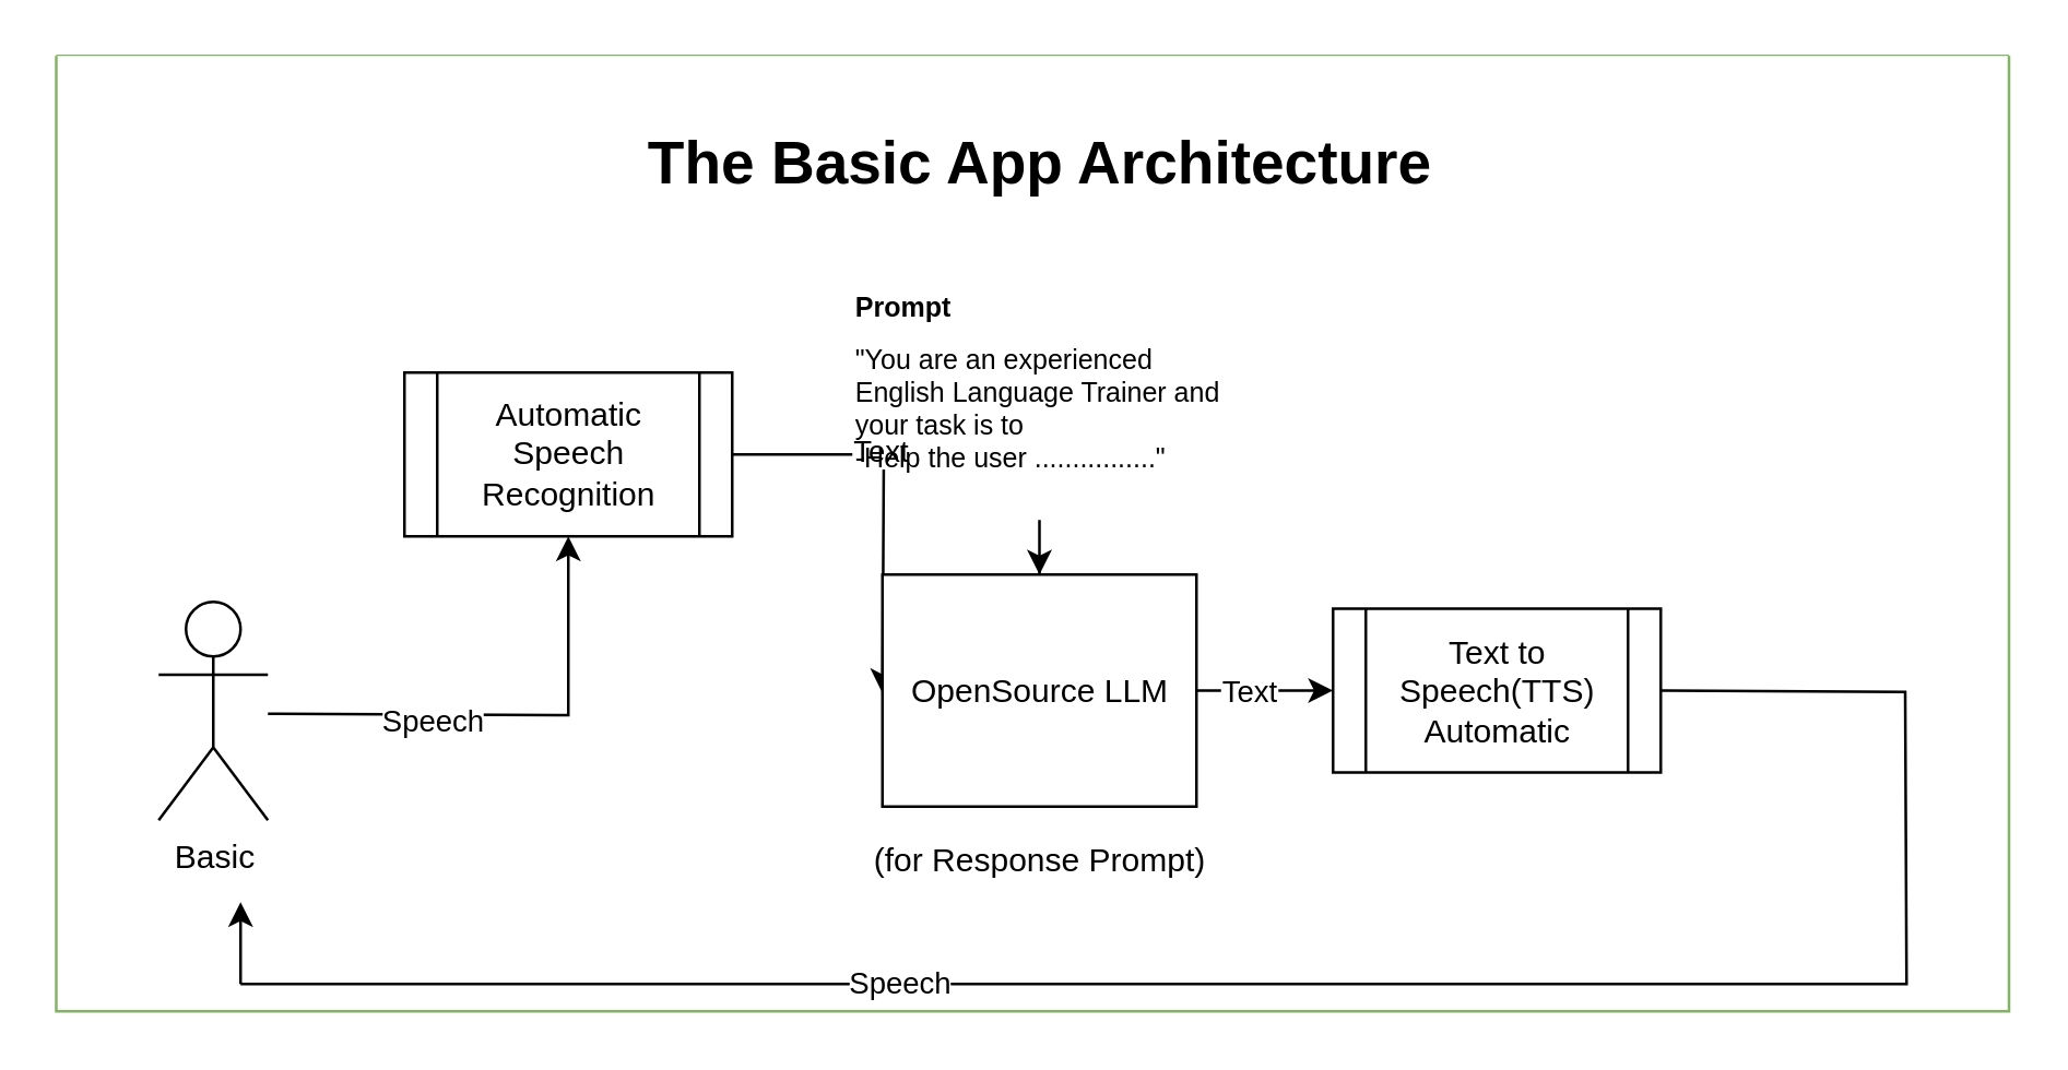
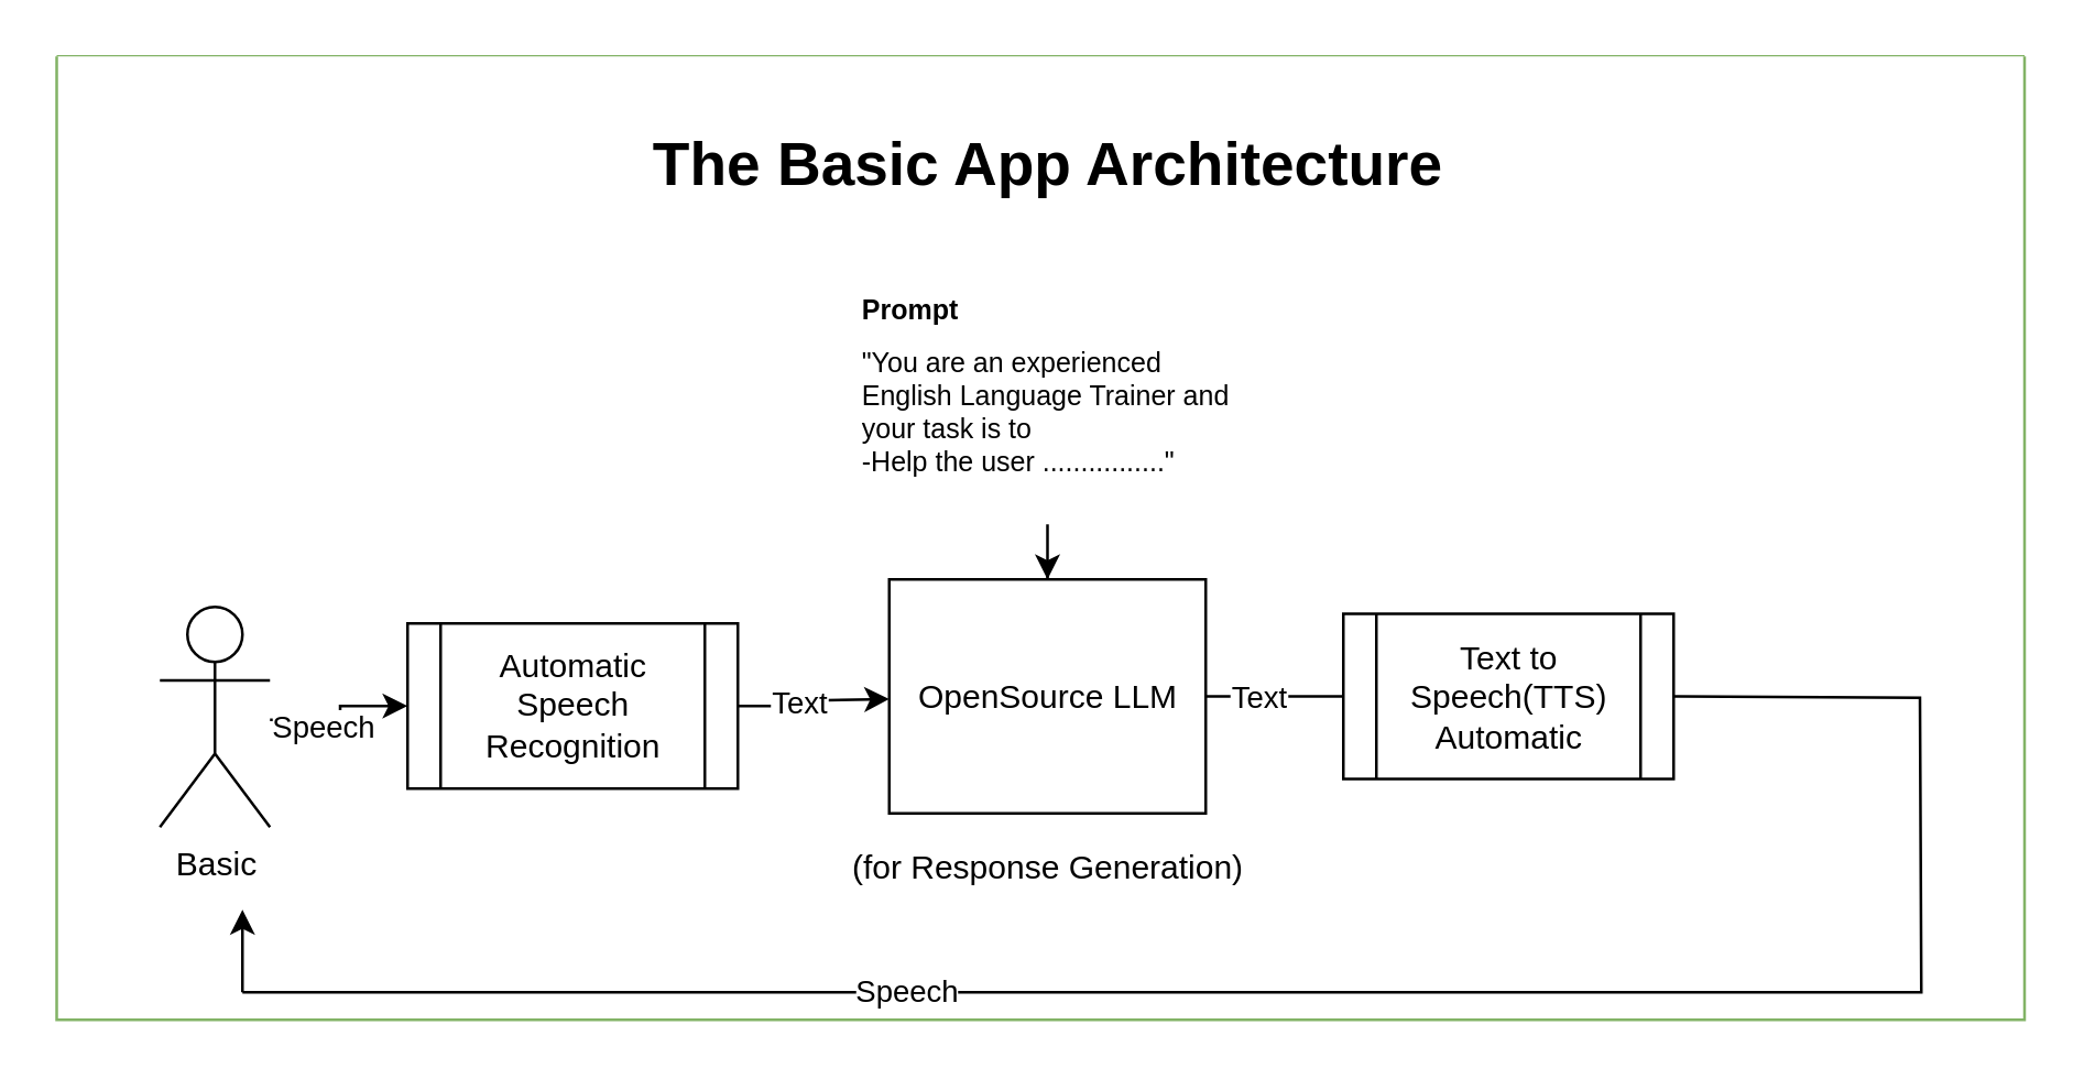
- <mxCell id="8" value="Automatic Speech Recognition" style="shape=process;whiteSpace=wrap;html=1;backgroundOutline=1;" vertex="1" parent="2"><mxGeometry x="127.5" y="116" width="120" height="60" as="geometry" /></mxCell>
+ <mxCell id="8" value="Automatic Speech Recognition" style="shape=process;whiteSpace=wrap;html=1;backgroundOutline=1;" vertex="1" parent="2"><mxGeometry x="127.5" y="206" width="120" height="60" as="geometry" /></mxCell>
- <mxCell id="9" value="" style="edgeStyle=orthogonalEdgeStyle;rounded=0;orthogonalLoop=1;jettySize=auto;html=1;" edge="1" parent="2" source="11" target="14"><mxGeometry relative="1" as="geometry" /></mxCell>
+ <mxCell id="9" value="" style="edgeStyle=orthogonalEdgeStyle;rounded=0;orthogonalLoop=1;jettySize=auto;html=1;endArrow=none;" edge="1" parent="2" source="11" target="14"><mxGeometry relative="1" as="geometry" /></mxCell>
- <mxCell id="15" value="(for Response Prompt)" style="text;html=1;align=center;verticalAlign=middle;resizable=0;points=[];autosize=1;strokeColor=none;fillColor=none;" vertex="1" parent="2"><mxGeometry x="275" y="280" width="170" height="30" as="geometry" /></mxCell>
+ <mxCell id="15" value="(for Response Generation)" style="text;html=1;align=center;verticalAlign=middle;resizable=0;points=[];autosize=1;strokeColor=none;fillColor=none;" vertex="1" parent="2"><mxGeometry x="275" y="280" width="170" height="30" as="geometry" /></mxCell>
